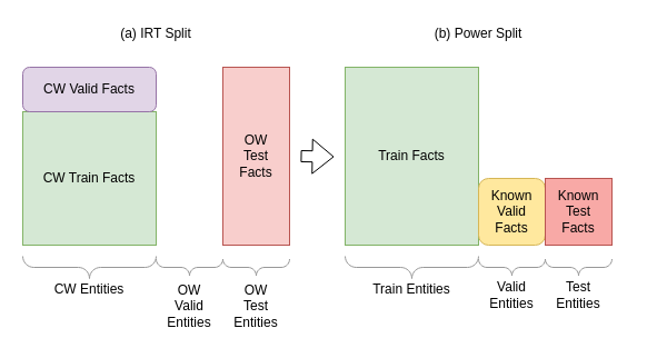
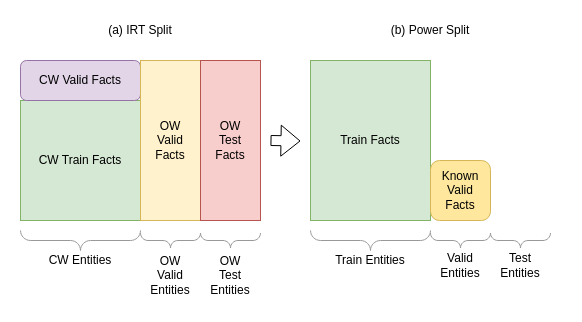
+ <mxCell id="11" value="OW&lt;br&gt;Valid&lt;br&gt;Facts" style="rounded=0;whiteSpace=wrap;html=1;fillColor=#fff2cc;strokeColor=#d6b656;" parent="1" vertex="1"><mxGeometry x="140" y="60" width="60" height="160" as="geometry" /></mxCell>
- <mxCell id="15" value="Known&lt;br&gt;Test&lt;br&gt;Facts" style="rounded=0;whiteSpace=wrap;html=1;strokeColor=#b85450;fillColor=#F8A9A6;" parent="1" vertex="1"><mxGeometry x="490" y="160" width="60" height="60" as="geometry" /></mxCell>
